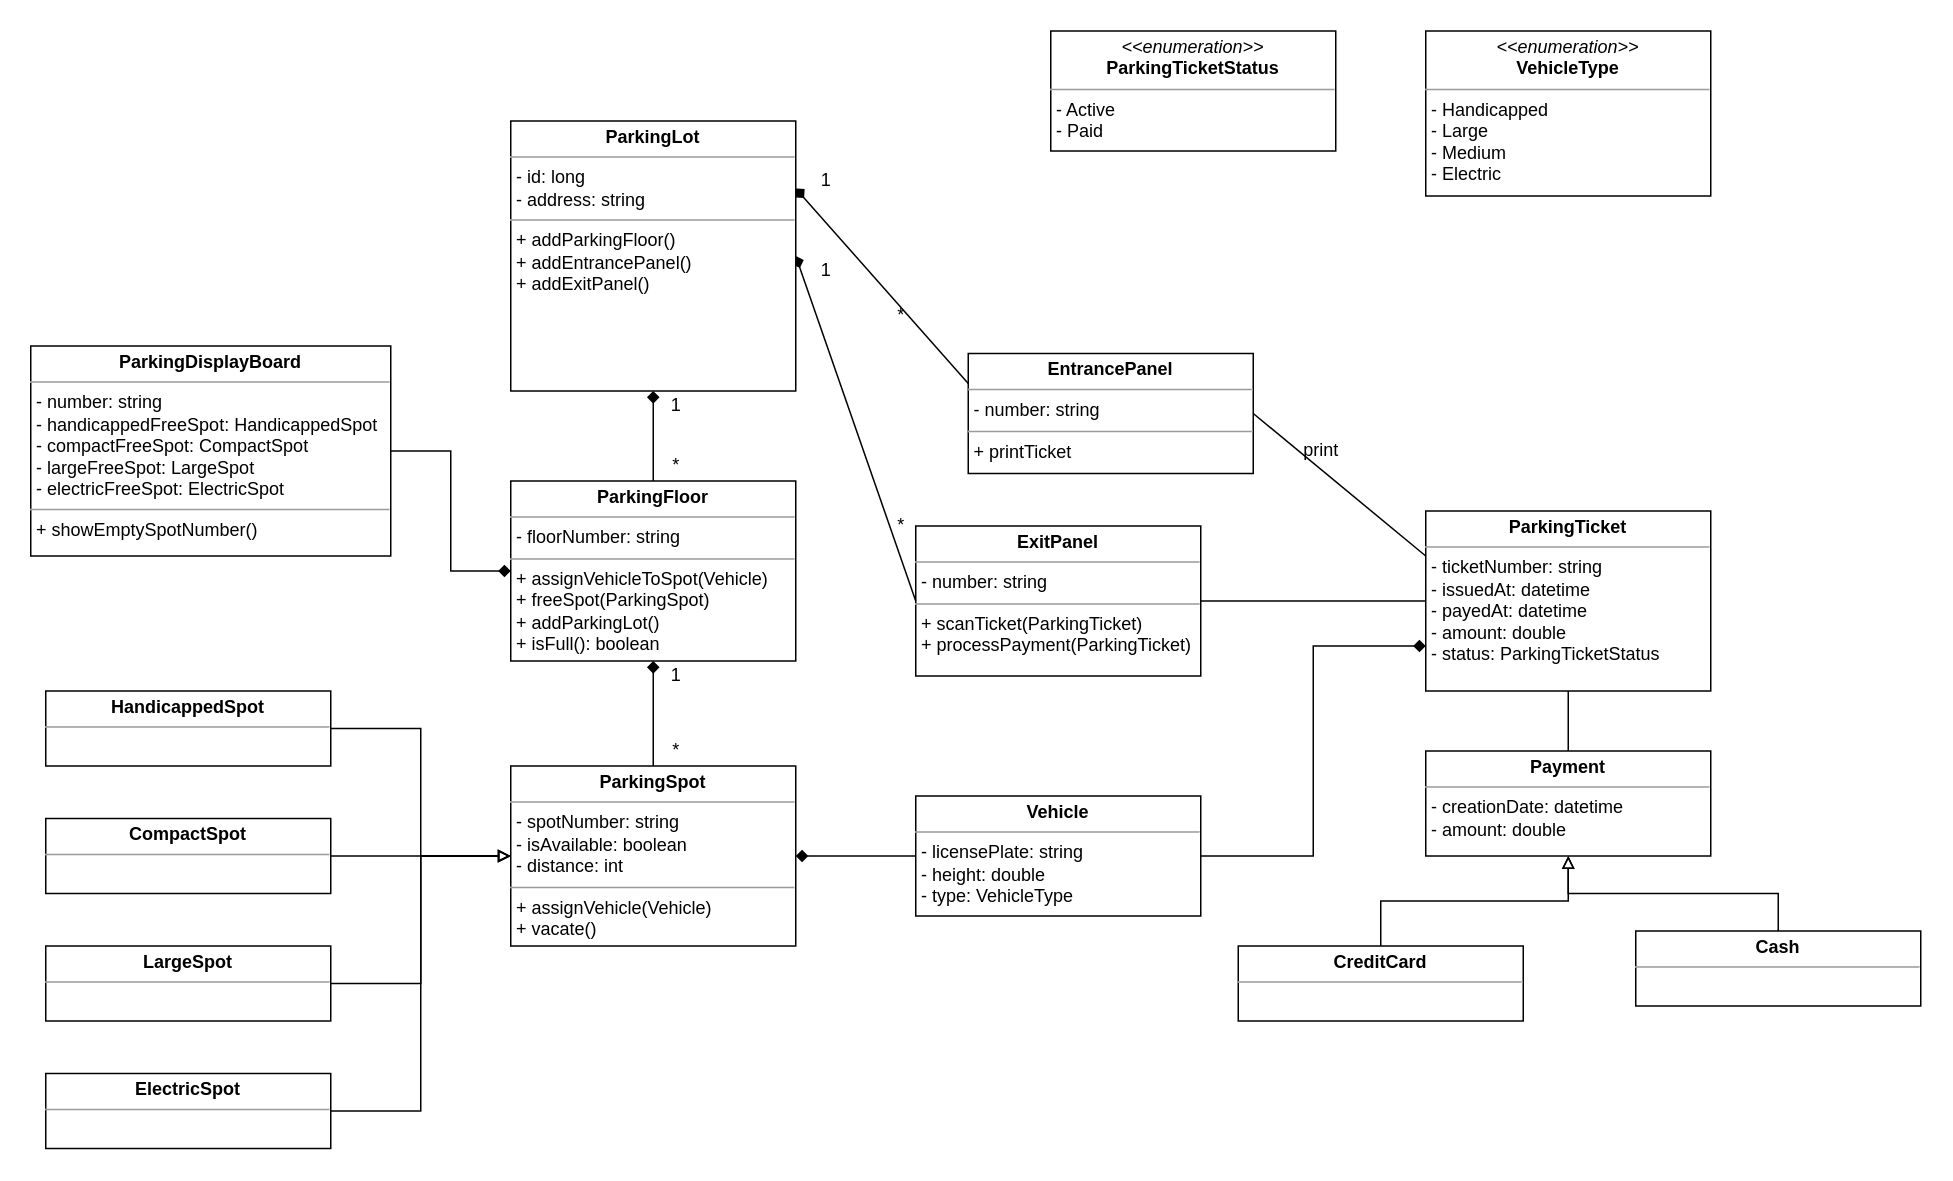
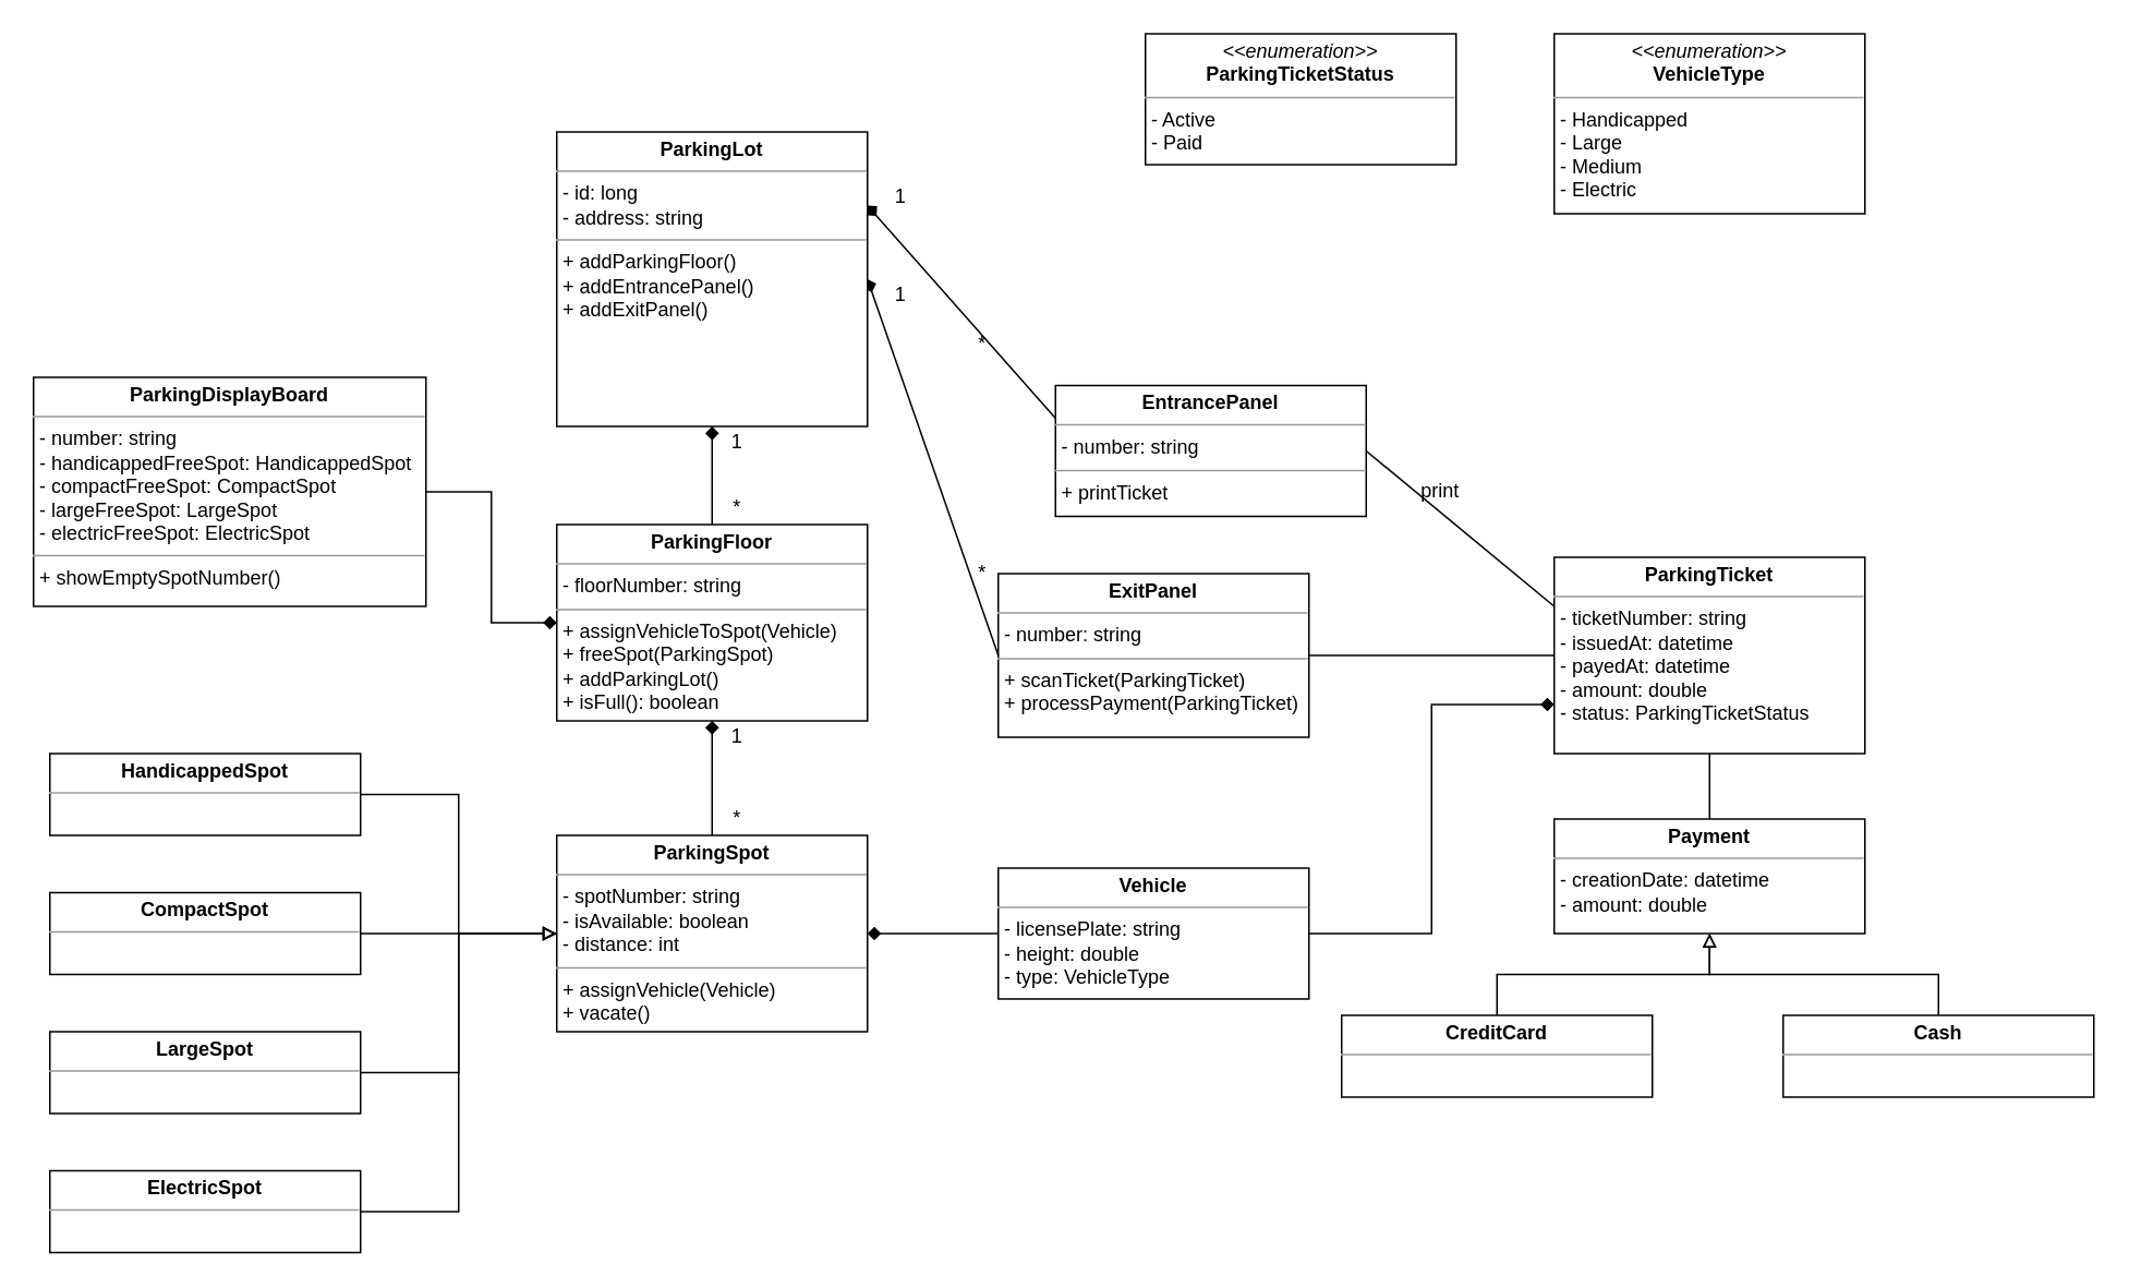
- <mxCell id="15" value="&lt;p style=&quot;margin: 0px ; margin-top: 4px ; text-align: center&quot;&gt;&lt;b&gt;CreditCard&lt;/b&gt;&lt;/p&gt;&lt;hr size=&quot;1&quot;&gt;&lt;p style=&quot;margin: 0px ; margin-left: 4px&quot;&gt;&lt;br&gt;&lt;/p&gt;" style="verticalAlign=top;align=left;overflow=fill;fontSize=12;fontFamily=Helvetica;html=1;rounded=0;shadow=0;comic=0;labelBackgroundColor=none;strokeWidth=1" vertex="1" parent="1"><mxGeometry x="825" y="630" width="190" height="50" as="geometry" /></mxCell>
+ <mxCell id="15" value="&lt;p style=&quot;margin: 0px ; margin-top: 4px ; text-align: center&quot;&gt;&lt;b&gt;CreditCard&lt;/b&gt;&lt;/p&gt;&lt;hr size=&quot;1&quot;&gt;&lt;p style=&quot;margin: 0px ; margin-left: 4px&quot;&gt;&lt;br&gt;&lt;/p&gt;" style="verticalAlign=top;align=left;overflow=fill;fontSize=12;fontFamily=Helvetica;html=1;rounded=0;shadow=0;comic=0;labelBackgroundColor=none;strokeWidth=1" vertex="1" parent="1"><mxGeometry x="820" y="620" width="190" height="50" as="geometry" /></mxCell>
